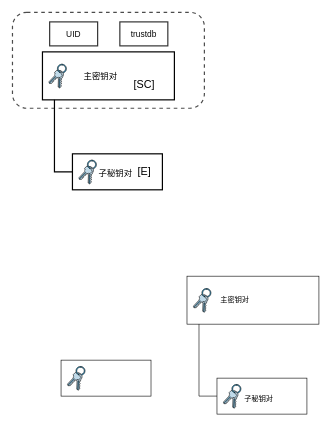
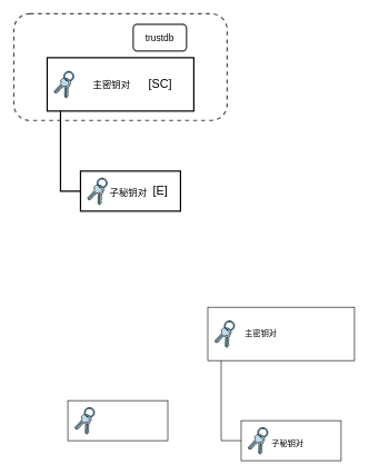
- <mxCell id="23" value="&lt;font style=&quot;font-size: 14px&quot;&gt;UID&lt;/font&gt;" style="rounded=0;whiteSpace=wrap;html=1;fontSize=18;fontColor=#080808;fillColor=none;strokeWidth=2;opacity=80;" vertex="1" parent="1"><mxGeometry x="82" y="36" width="80" height="40" as="geometry" /></mxCell>
- <mxCell id="24" value="trustdb" style="rounded=0;whiteSpace=wrap;html=1;fontSize=14;fontColor=#080808;fillColor=none;strokeWidth=2;opacity=80;" vertex="1" parent="1"><mxGeometry x="199.05" y="36" width="80" height="40" as="geometry" /></mxCell>
+ <mxCell id="24" value="trustdb" style="whiteSpace=wrap;html=1;fontSize=14;fontColor=#080808;fillColor=none;strokeWidth=2;opacity=80;rounded=1;" vertex="1" parent="1"><mxGeometry x="199.05" y="36" width="80" height="40" as="geometry" /></mxCell>
- <mxCell id="21" value="[SC]" style="text;html=1;align=center;verticalAlign=middle;whiteSpace=wrap;rounded=0;fontSize=18;strokeWidth=2;" vertex="1" parent="1"><mxGeometry x="210" y="126" width="60" height="30" as="geometry" /></mxCell>
+ <mxCell id="21" value="[SC]" style="text;html=1;align=center;verticalAlign=middle;whiteSpace=wrap;rounded=0;fontSize=18;strokeWidth=2;" vertex="1" parent="1"><mxGeometry x="210" y="111" width="60" height="30" as="geometry" /></mxCell>
